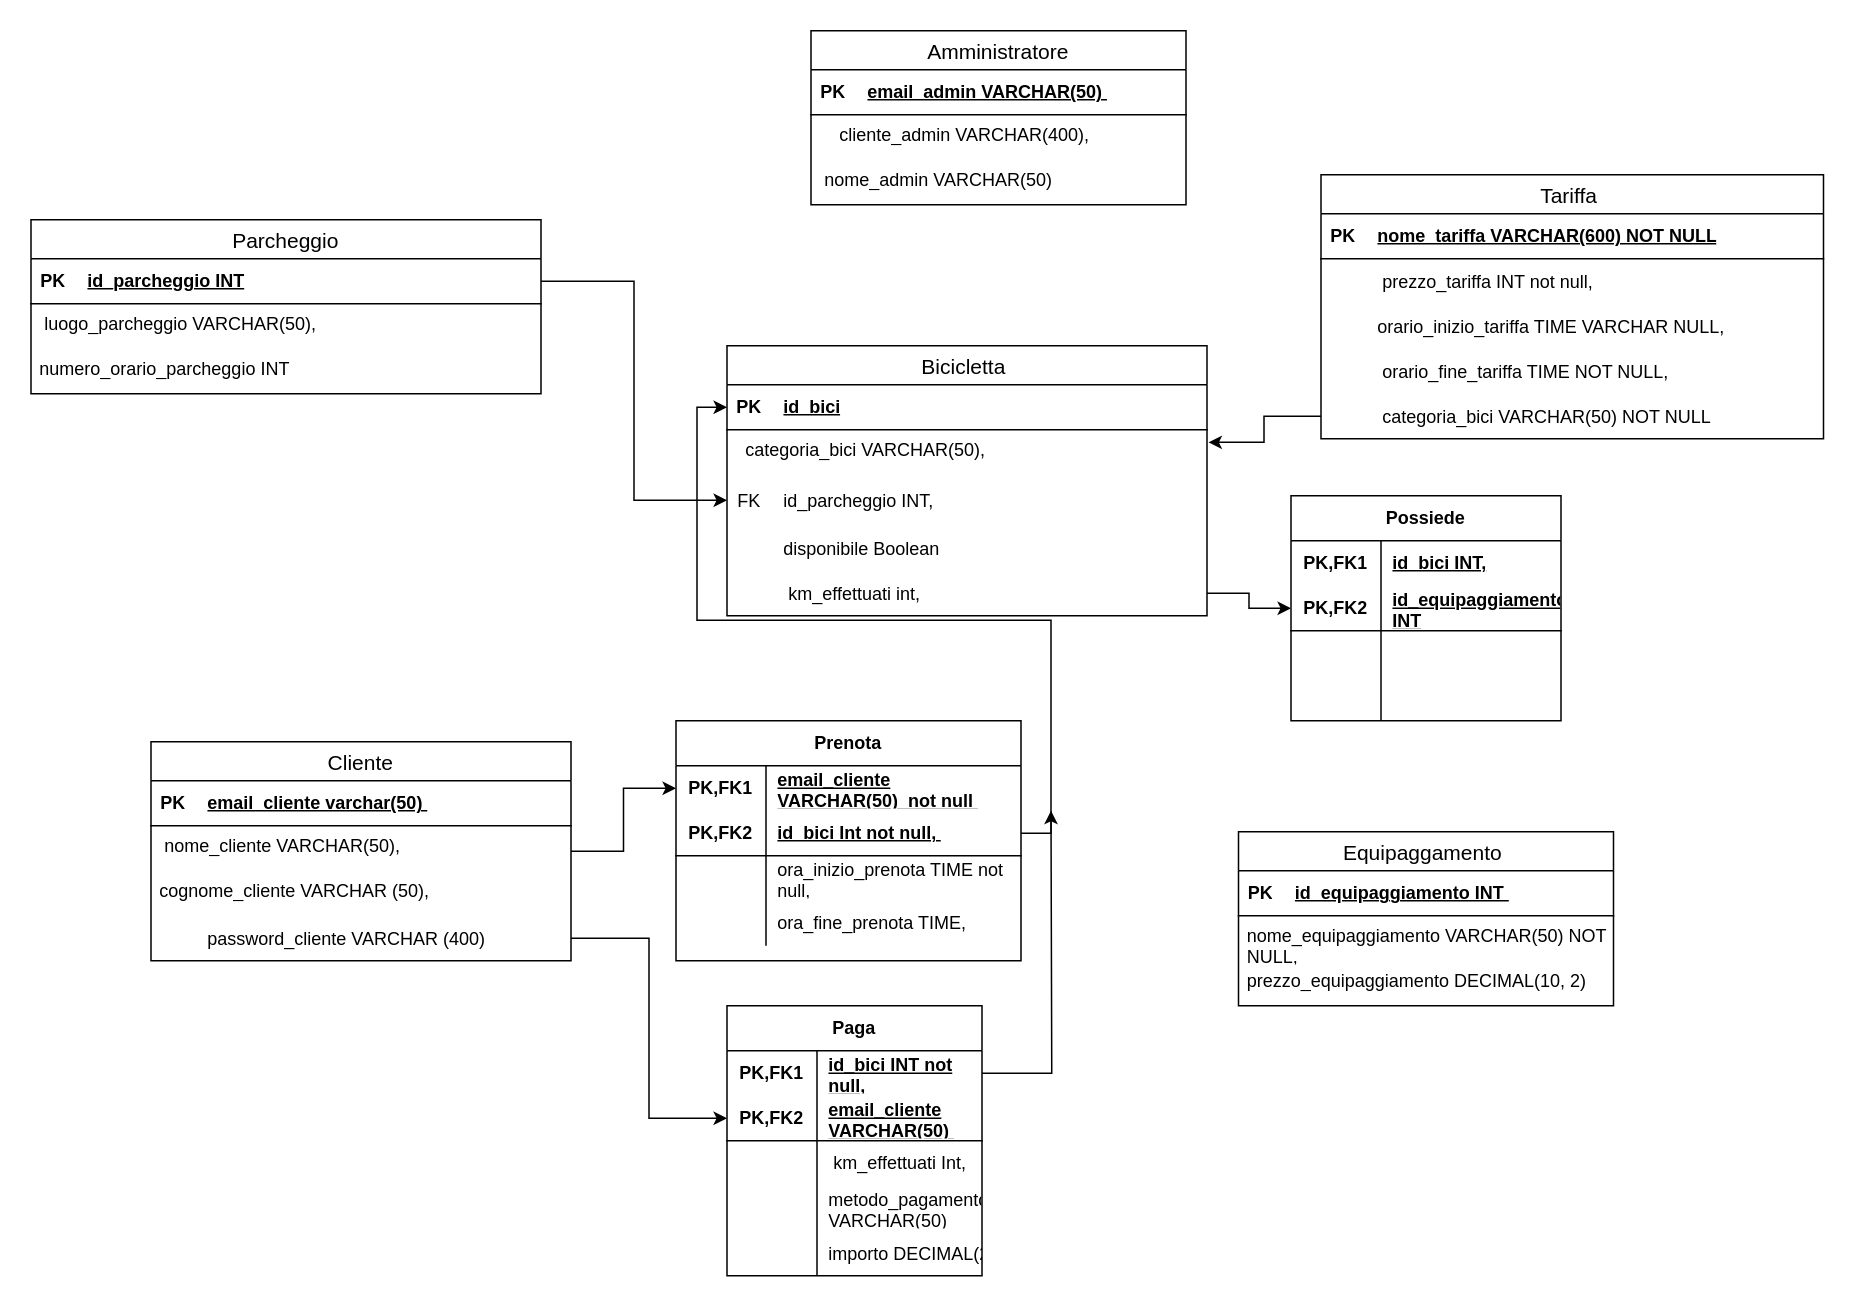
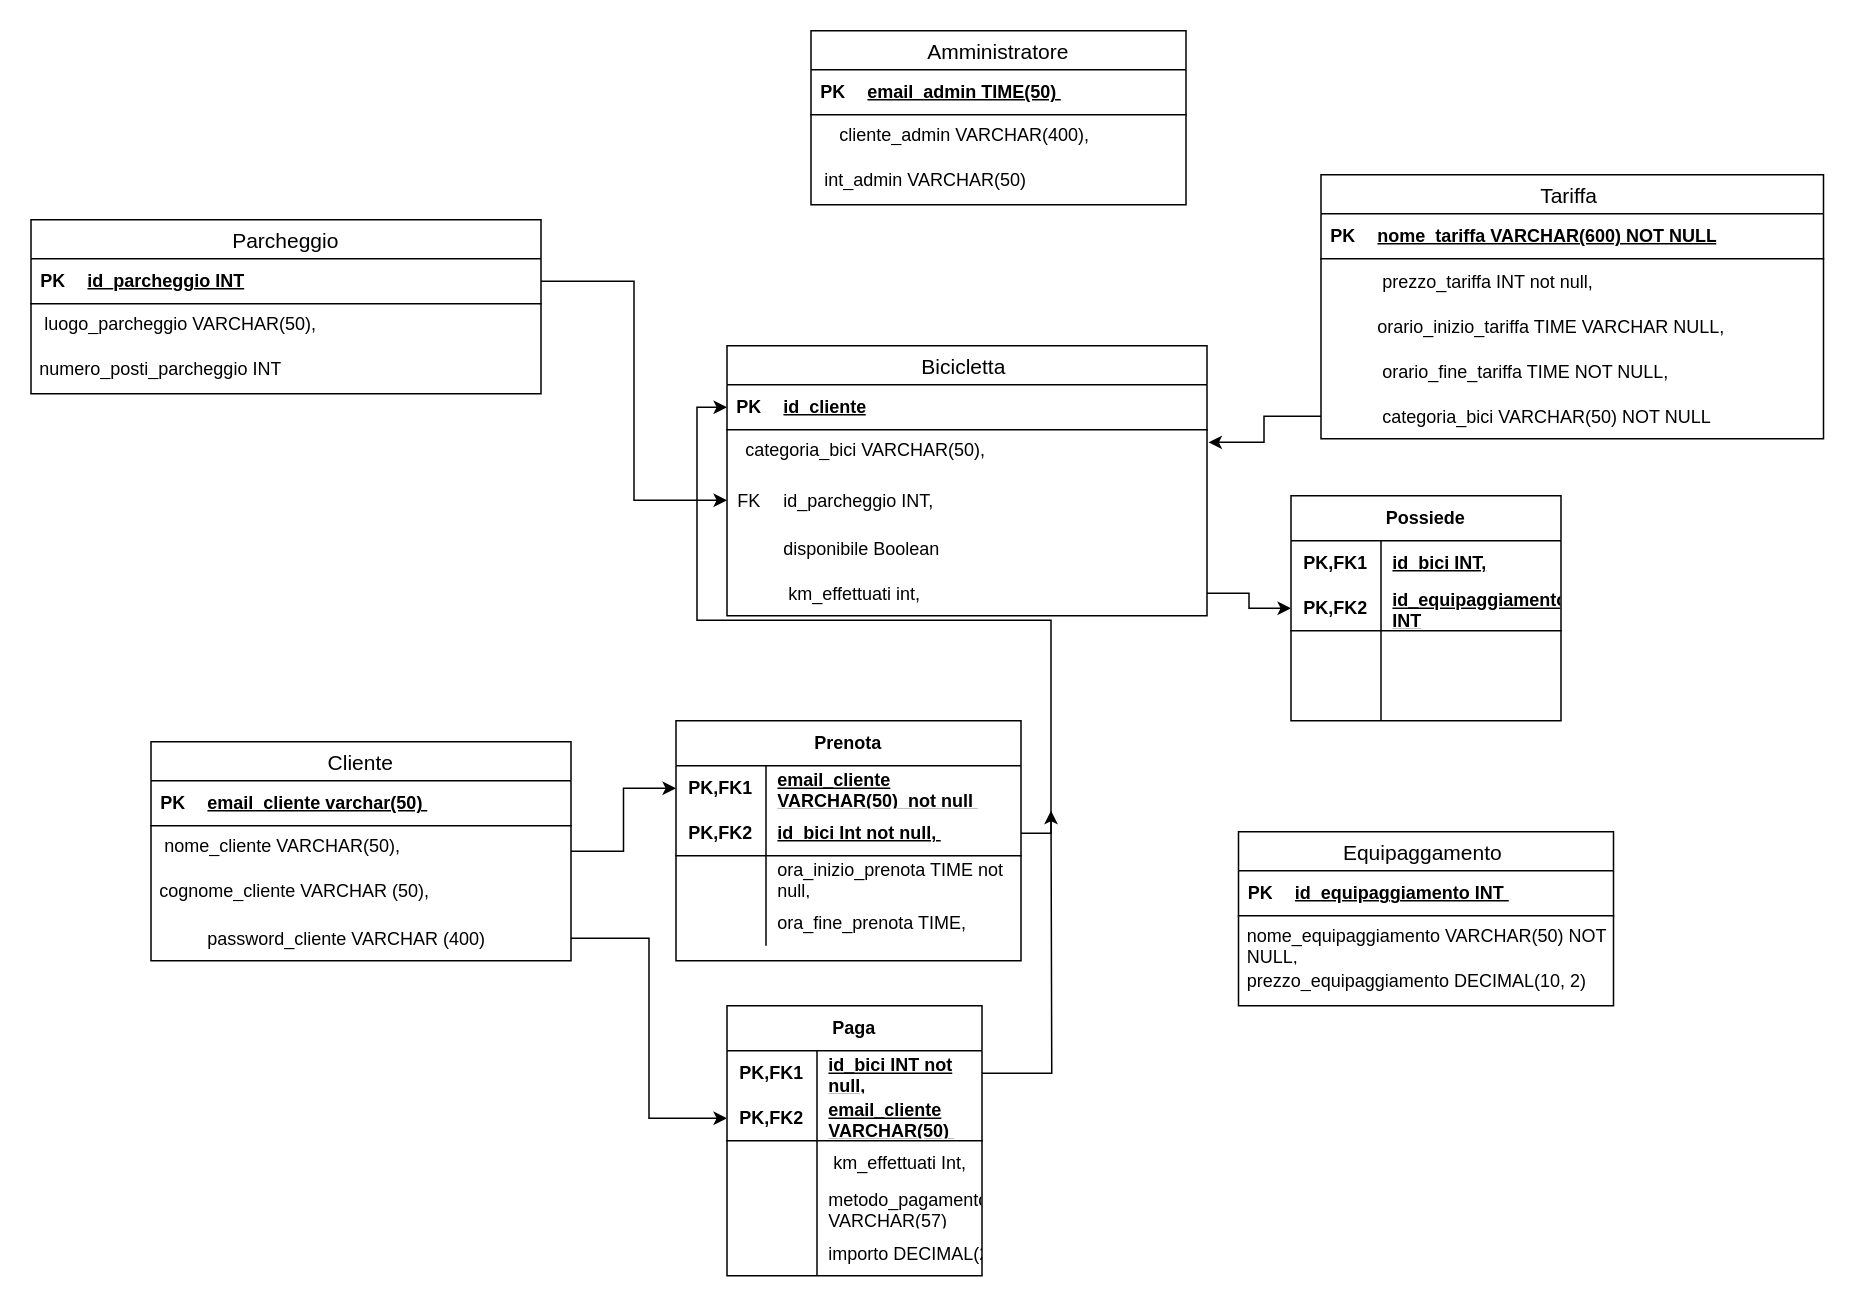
- <mxCell id="6" value="email_admin VARCHAR(50)&amp;nbsp;" style="shape=partialRectangle;connectable=0;fillColor=none;top=0;left=0;bottom=0;right=0;align=left;spacingLeft=6;fontStyle=5;overflow=hidden;whiteSpace=wrap;html=1;" vertex="1" parent="4"><mxGeometry x="30" width="220" height="30" as="geometry"><mxRectangle width="220" height="30" as="alternateBounds" /></mxGeometry></mxCell>
+ <mxCell id="6" value="email_admin TIME(50)&amp;nbsp;" style="shape=partialRectangle;connectable=0;fillColor=none;top=0;left=0;bottom=0;right=0;align=left;spacingLeft=6;fontStyle=5;overflow=hidden;whiteSpace=wrap;html=1;" vertex="1" parent="4"><mxGeometry x="30" width="220" height="30" as="geometry"><mxRectangle width="220" height="30" as="alternateBounds" /></mxGeometry></mxCell>
- <mxCell id="8" value="&amp;nbsp;nome_admin VARCHAR(50)" style="text;strokeColor=none;fillColor=none;spacingLeft=4;spacingRight=4;overflow=hidden;rotatable=0;points=[[0,0.5],[1,0.5]];portConstraint=eastwest;fontSize=12;whiteSpace=wrap;html=1;" vertex="1" parent="2"><mxGeometry y="86" width="250" height="30" as="geometry" /></mxCell>
+ <mxCell id="8" value="&amp;nbsp;int_admin VARCHAR(50)" style="text;strokeColor=none;fillColor=none;spacingLeft=4;spacingRight=4;overflow=hidden;rotatable=0;points=[[0,0.5],[1,0.5]];portConstraint=eastwest;fontSize=12;whiteSpace=wrap;html=1;" vertex="1" parent="2"><mxGeometry y="86" width="250" height="30" as="geometry" /></mxCell>
- <mxCell id="15" value="numero_orario_parcheggio INT" style="text;strokeColor=none;fillColor=none;spacingLeft=4;spacingRight=4;overflow=hidden;rotatable=0;points=[[0,0.5],[1,0.5]];portConstraint=eastwest;fontSize=12;whiteSpace=wrap;html=1;" vertex="1" parent="9"><mxGeometry y="86" width="340" height="30" as="geometry" /></mxCell>
+ <mxCell id="15" value="numero_posti_parcheggio INT" style="text;strokeColor=none;fillColor=none;spacingLeft=4;spacingRight=4;overflow=hidden;rotatable=0;points=[[0,0.5],[1,0.5]];portConstraint=eastwest;fontSize=12;whiteSpace=wrap;html=1;" vertex="1" parent="9"><mxGeometry y="86" width="340" height="30" as="geometry" /></mxCell>
- <mxCell id="20" value="id_bici&lt;br&gt;" style="shape=partialRectangle;connectable=0;fillColor=none;top=0;left=0;bottom=0;right=0;align=left;spacingLeft=6;fontStyle=5;overflow=hidden;whiteSpace=wrap;html=1;" vertex="1" parent="18"><mxGeometry x="30" width="290" height="30" as="geometry"><mxRectangle width="290" height="30" as="alternateBounds" /></mxGeometry></mxCell>
+ <mxCell id="20" value="id_cliente&lt;br&gt;" style="shape=partialRectangle;connectable=0;fillColor=none;top=0;left=0;bottom=0;right=0;align=left;spacingLeft=6;fontStyle=5;overflow=hidden;whiteSpace=wrap;html=1;" vertex="1" parent="18"><mxGeometry x="30" width="290" height="30" as="geometry"><mxRectangle width="290" height="30" as="alternateBounds" /></mxGeometry></mxCell>
- <mxCell id="95" value="metodo_pagamento VARCHAR(50) NOT NULL," style="shape=partialRectangle;connectable=0;fillColor=none;top=0;left=0;bottom=0;right=0;align=left;spacingLeft=6;overflow=hidden;html=1;whiteSpace=wrap;" vertex="1" parent="93"><mxGeometry x="60" width="110" height="30" as="geometry"><mxRectangle width="110" height="30" as="alternateBounds" /></mxGeometry></mxCell>
+ <mxCell id="95" value="metodo_pagamento VARCHAR(57) NOT NULL," style="shape=partialRectangle;connectable=0;fillColor=none;top=0;left=0;bottom=0;right=0;align=left;spacingLeft=6;overflow=hidden;html=1;whiteSpace=wrap;" vertex="1" parent="93"><mxGeometry x="60" width="110" height="30" as="geometry"><mxRectangle width="110" height="30" as="alternateBounds" /></mxGeometry></mxCell>
